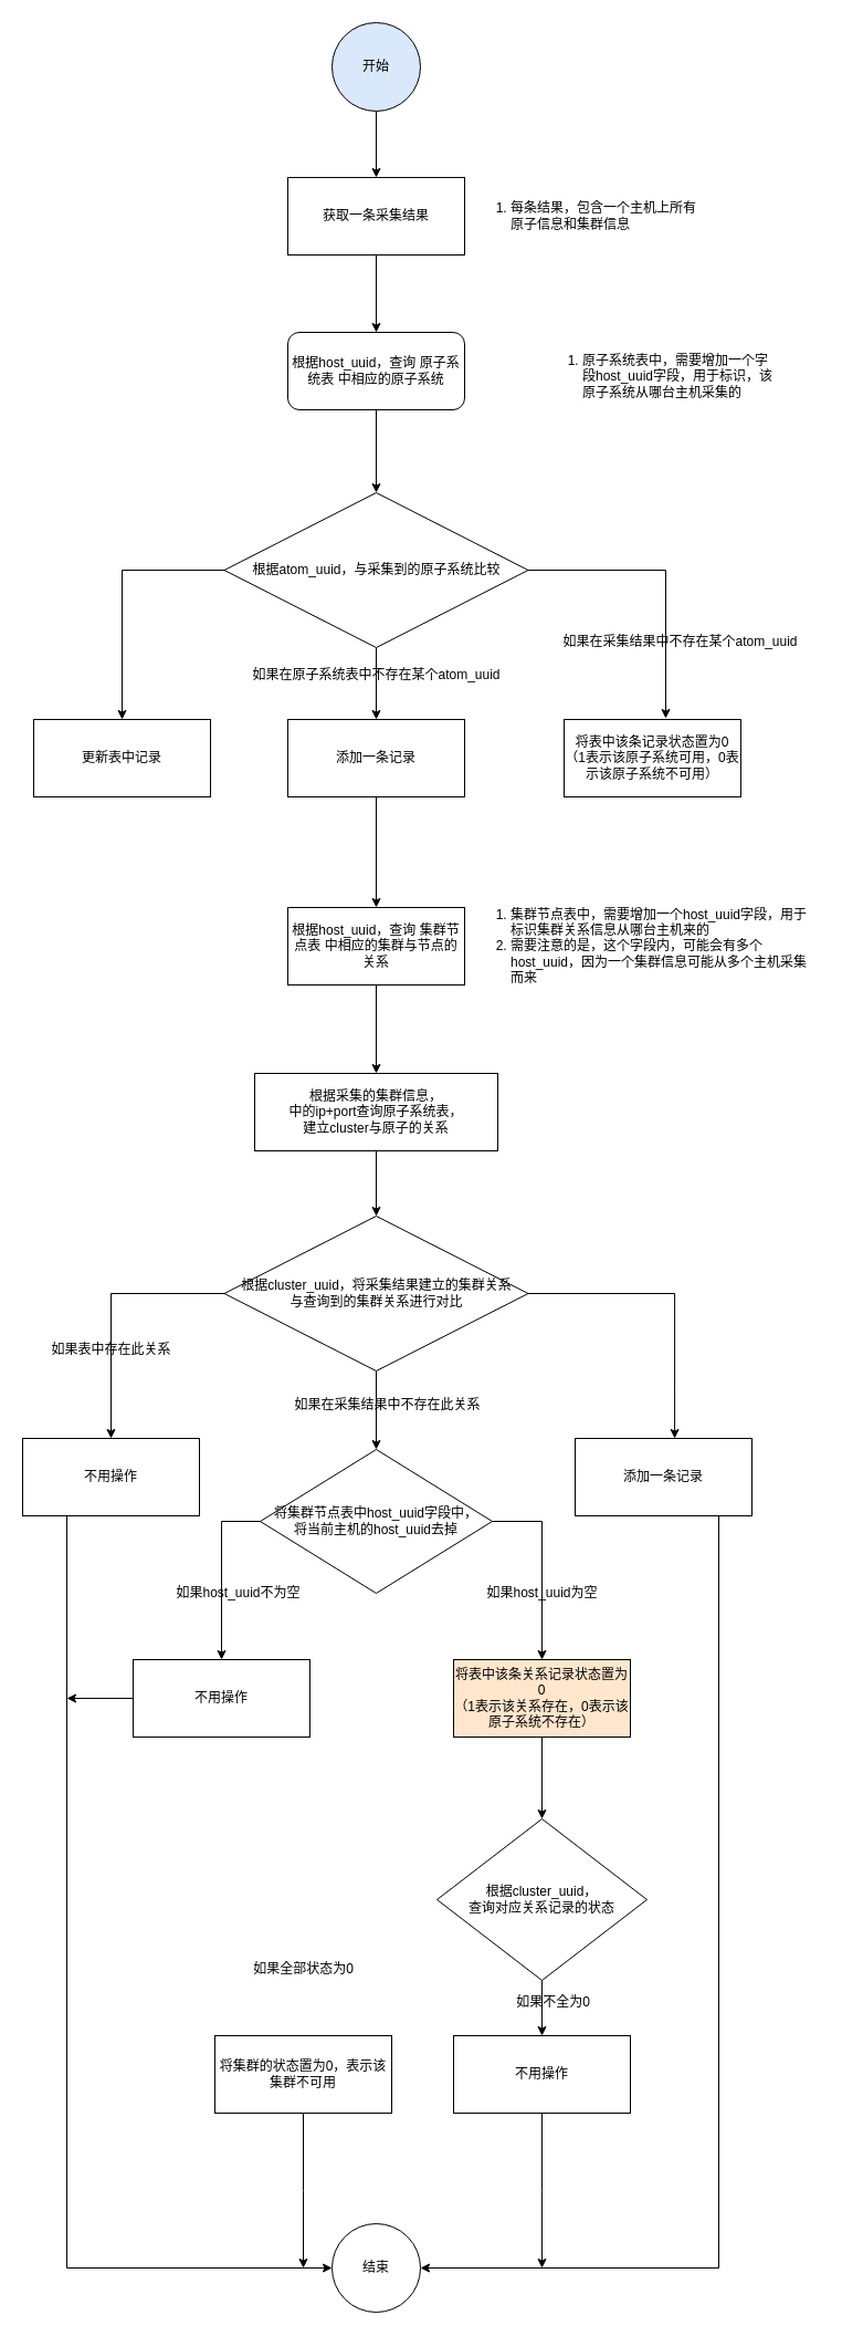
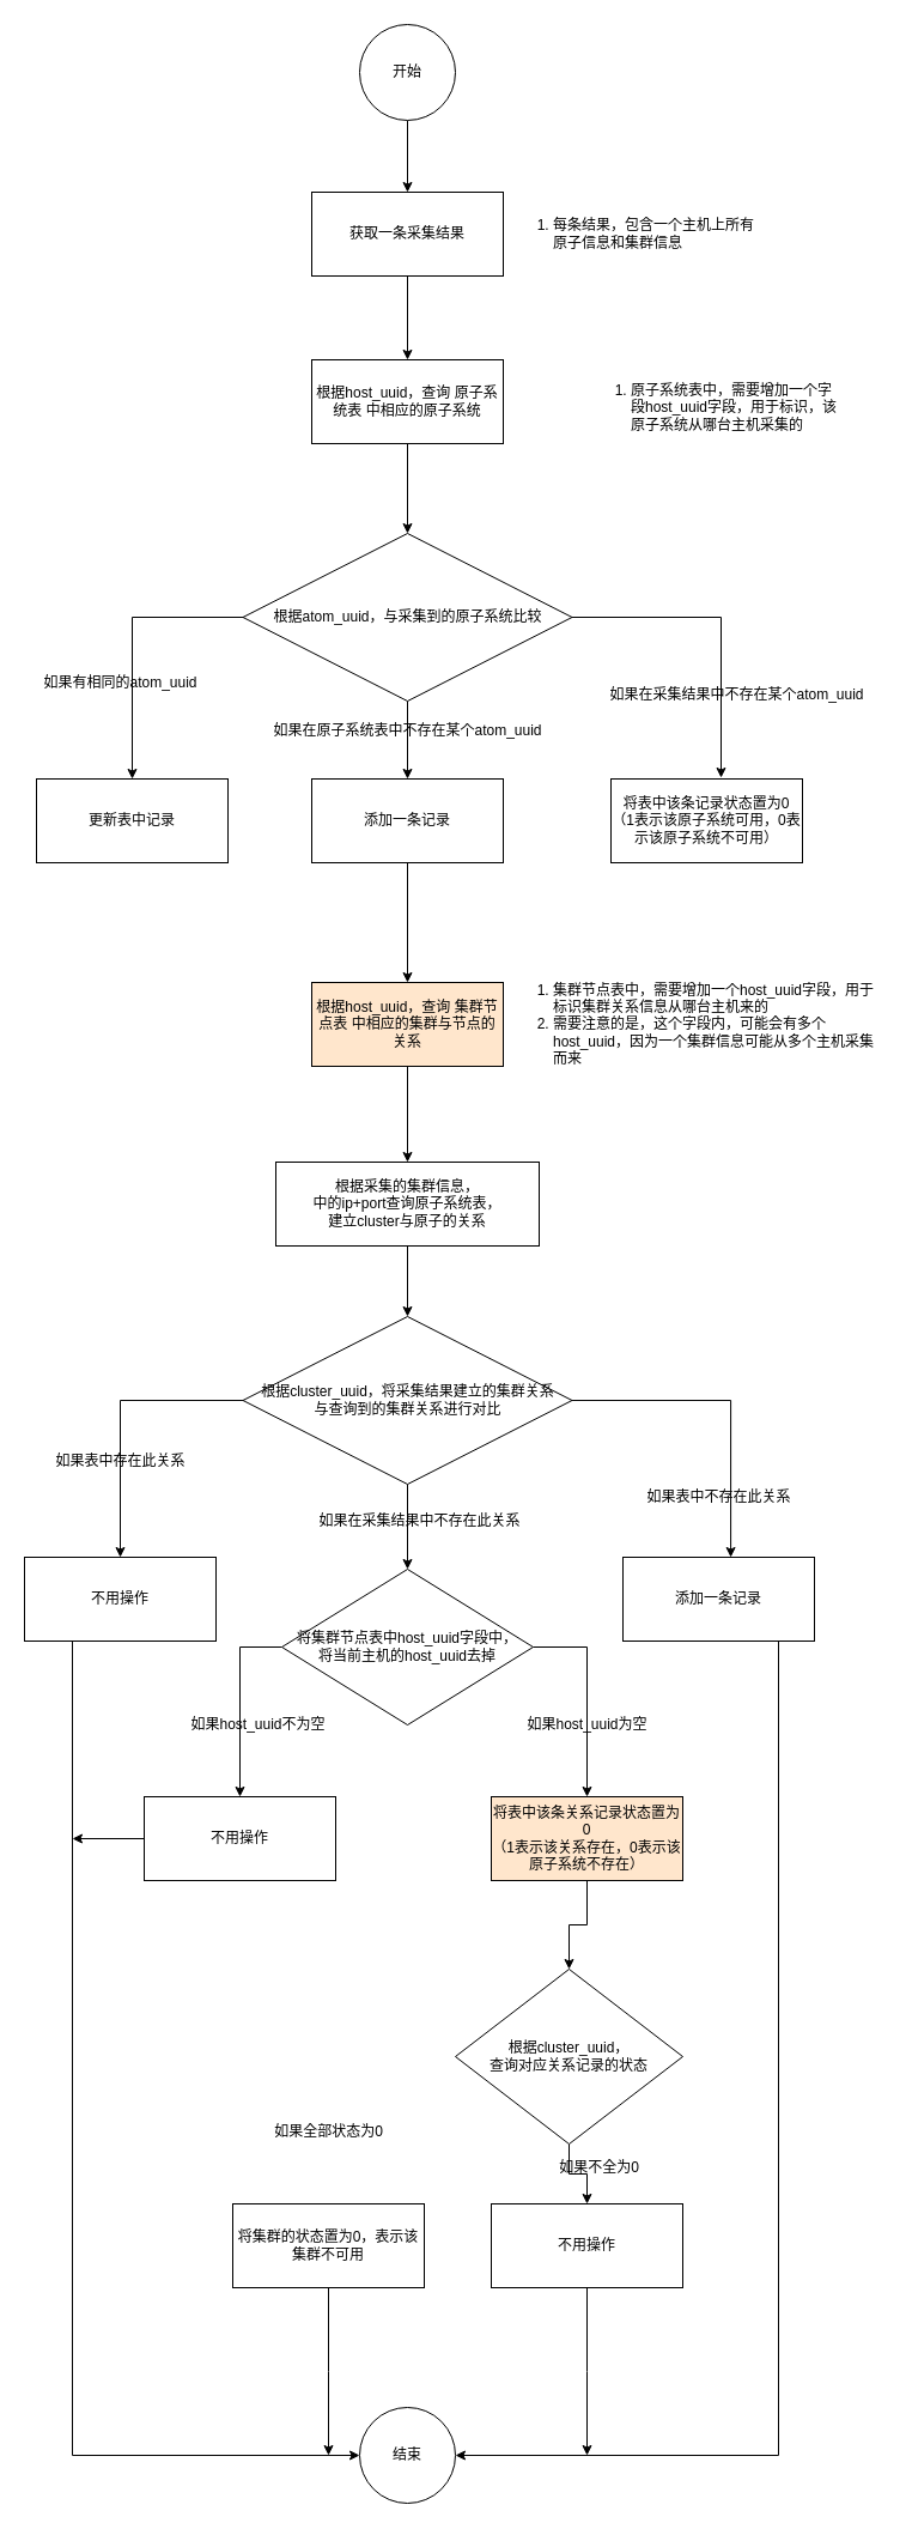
- <mxCell id="3" value="开始" style="ellipse;whiteSpace=wrap;html=1;aspect=fixed;fillColor=#dae8fc;" vertex="1" parent="1"><mxGeometry x="300" y="20" width="80" height="80" as="geometry" /></mxCell>
+ <mxCell id="3" value="开始" style="ellipse;whiteSpace=wrap;html=1;aspect=fixed;" vertex="1" parent="1"><mxGeometry x="300" y="20" width="80" height="80" as="geometry" /></mxCell>
- <mxCell id="8" value="根据host_uuid，查询 原子系统表 中相应的原子系统" style="whiteSpace=wrap;html=1;rounded=1;" vertex="1" parent="1"><mxGeometry x="260" y="300" width="160" height="70" as="geometry" /></mxCell>
+ <mxCell id="8" value="根据host_uuid，查询 原子系统表 中相应的原子系统" style="rounded=0;whiteSpace=wrap;html=1;" vertex="1" parent="1"><mxGeometry x="260" y="300" width="160" height="70" as="geometry" /></mxCell>
+ <mxCell id="14" value="如果有相同的atom_uuid" style="text;html=1;align=center;verticalAlign=middle;resizable=0;points=[];autosize=1;" vertex="1" parent="1"><mxGeometry x="30" y="560" width="140" height="20" as="geometry" /></mxCell>
- <mxCell id="21" value="根据host_uuid，查询 集群节点表 中相应的集群与节点的关系" style="rounded=0;whiteSpace=wrap;html=1;" vertex="1" parent="1"><mxGeometry x="260" y="820" width="160" height="70" as="geometry" /></mxCell>
+ <mxCell id="21" value="根据host_uuid，查询 集群节点表 中相应的集群与节点的关系" style="rounded=0;whiteSpace=wrap;html=1;fillColor=#ffe6cc;" vertex="1" parent="1"><mxGeometry x="260" y="820" width="160" height="70" as="geometry" /></mxCell>
+ <mxCell id="35" value="如果表中不存在此关系" style="text;html=1;align=center;verticalAlign=middle;resizable=0;points=[];autosize=1;" vertex="1" parent="1"><mxGeometry x="530" y="1240" width="140" height="20" as="geometry" /></mxCell>
- <mxCell id="47" value="根据cluster_uuid，&lt;br&gt;查询对应关系记录的状态" style="rhombus;whiteSpace=wrap;html=1;" vertex="1" parent="1"><mxGeometry x="395" y="1644" width="190" height="146" as="geometry" /></mxCell>
+ <mxCell id="47" value="根据cluster_uuid，&lt;br&gt;查询对应关系记录的状态" style="rhombus;whiteSpace=wrap;html=1;" vertex="1" parent="1"><mxGeometry x="380" y="1644" width="190" height="146" as="geometry" /></mxCell>
